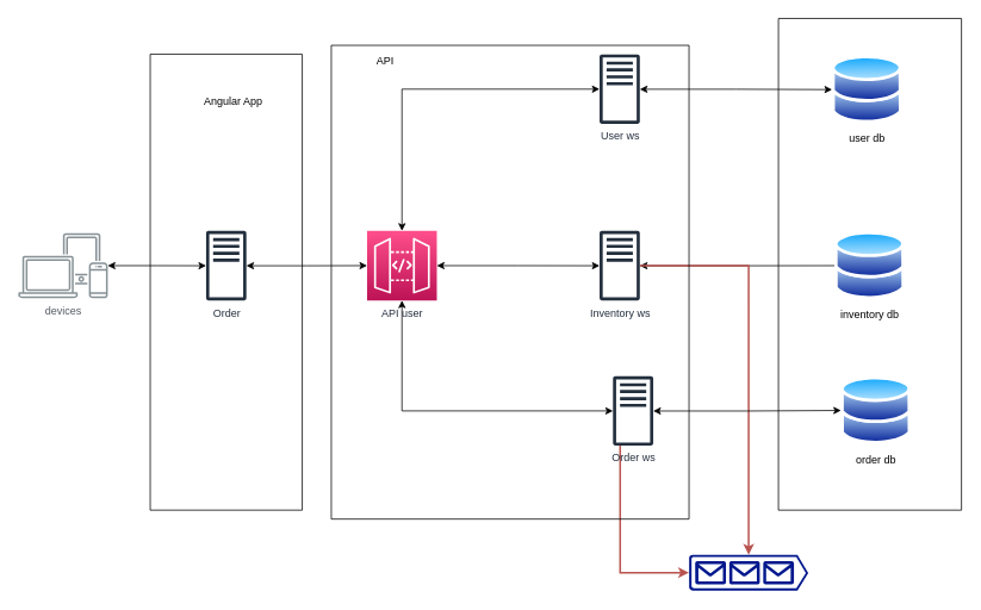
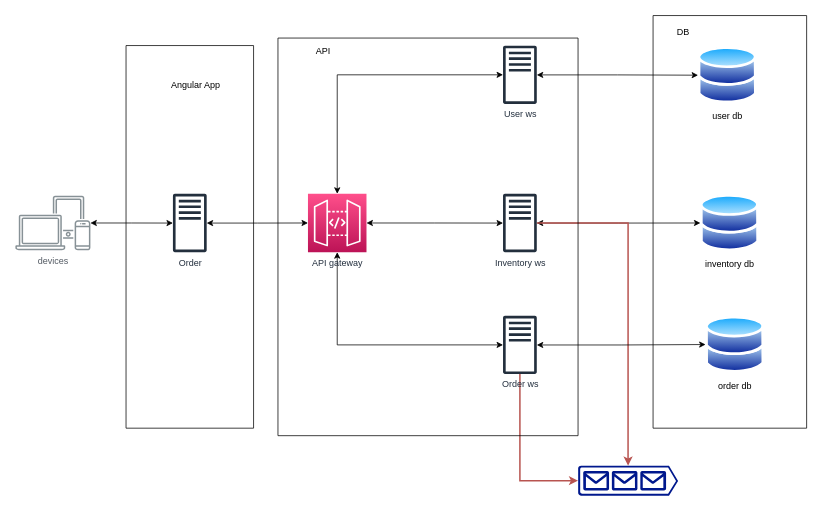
+ <mxCell id="22" value="DB" style="text;html=1;align=center;verticalAlign=middle;resizable=0;points=[];autosize=1;strokeColor=none;fillColor=none;" parent="20" vertex="1"><mxGeometry x="20" y="8" width="40" height="30" as="geometry" /></mxCell>
- <mxCell id="11" style="edgeStyle=orthogonalEdgeStyle;rounded=0;orthogonalLoop=1;jettySize=auto;html=1;startArrow=classic;startFill=1;endArrow=none;" parent="1" source="13" target="23" edge="1"><mxGeometry relative="1" as="geometry" /></mxCell>
+ <mxCell id="11" style="edgeStyle=orthogonalEdgeStyle;rounded=0;orthogonalLoop=1;jettySize=auto;html=1;startArrow=classic;startFill=1;" parent="1" source="13" target="23" edge="1"><mxGeometry relative="1" as="geometry" /></mxCell>
- <mxCell id="18" value="API user" style="sketch=0;points=[[0,0,0],[0.25,0,0],[0.5,0,0],[0.75,0,0],[1,0,0],[0,1,0],[0.25,1,0],[0.5,1,0],[0.75,1,0],[1,1,0],[0,0.25,0],[0,0.5,0],[0,0.75,0],[1,0.25,0],[1,0.5,0],[1,0.75,0]];outlineConnect=0;fontColor=#232F3E;gradientColor=#FF4F8B;gradientDirection=north;fillColor=#BC1356;strokeColor=#ffffff;dashed=0;verticalLabelPosition=bottom;verticalAlign=top;align=center;html=1;fontSize=12;fontStyle=0;aspect=fixed;shape=mxgraph.aws4.resourceIcon;resIcon=mxgraph.aws4.api_gateway;" parent="17" vertex="1"><mxGeometry x="40" y="207.5" width="78" height="78" as="geometry" /></mxCell>
+ <mxCell id="18" value="API gateway" style="sketch=0;points=[[0,0,0],[0.25,0,0],[0.5,0,0],[0.75,0,0],[1,0,0],[0,1,0],[0.25,1,0],[0.5,1,0],[0.75,1,0],[1,1,0],[0,0.25,0],[0,0.5,0],[0,0.75,0],[1,0.25,0],[1,0.5,0],[1,0.75,0]];outlineConnect=0;fontColor=#232F3E;gradientColor=#FF4F8B;gradientDirection=north;fillColor=#BC1356;strokeColor=#ffffff;dashed=0;verticalLabelPosition=bottom;verticalAlign=top;align=center;html=1;fontSize=12;fontStyle=0;aspect=fixed;shape=mxgraph.aws4.resourceIcon;resIcon=mxgraph.aws4.api_gateway;" parent="17" vertex="1"><mxGeometry x="40" y="207.5" width="78" height="78" as="geometry" /></mxCell>
- <mxCell id="16" value="Order ws" style="sketch=0;outlineConnect=0;fontColor=#232F3E;gradientColor=none;fillColor=#232F3D;strokeColor=none;dashed=0;verticalLabelPosition=bottom;verticalAlign=top;align=center;html=1;fontSize=12;fontStyle=0;aspect=fixed;pointerEvents=1;shape=mxgraph.aws4.traditional_server;" parent="1" vertex="1"><mxGeometry x="685" y="420" width="45" height="78" as="geometry" /></mxCell>
+ <mxCell id="16" value="Order ws" style="sketch=0;outlineConnect=0;fontColor=#232F3E;gradientColor=none;fillColor=#232F3D;strokeColor=none;dashed=0;verticalLabelPosition=bottom;verticalAlign=top;align=center;html=1;fontSize=12;fontStyle=0;aspect=fixed;pointerEvents=1;shape=mxgraph.aws4.traditional_server;" parent="1" vertex="1"><mxGeometry x="670" y="420" width="45" height="78" as="geometry" /></mxCell>
